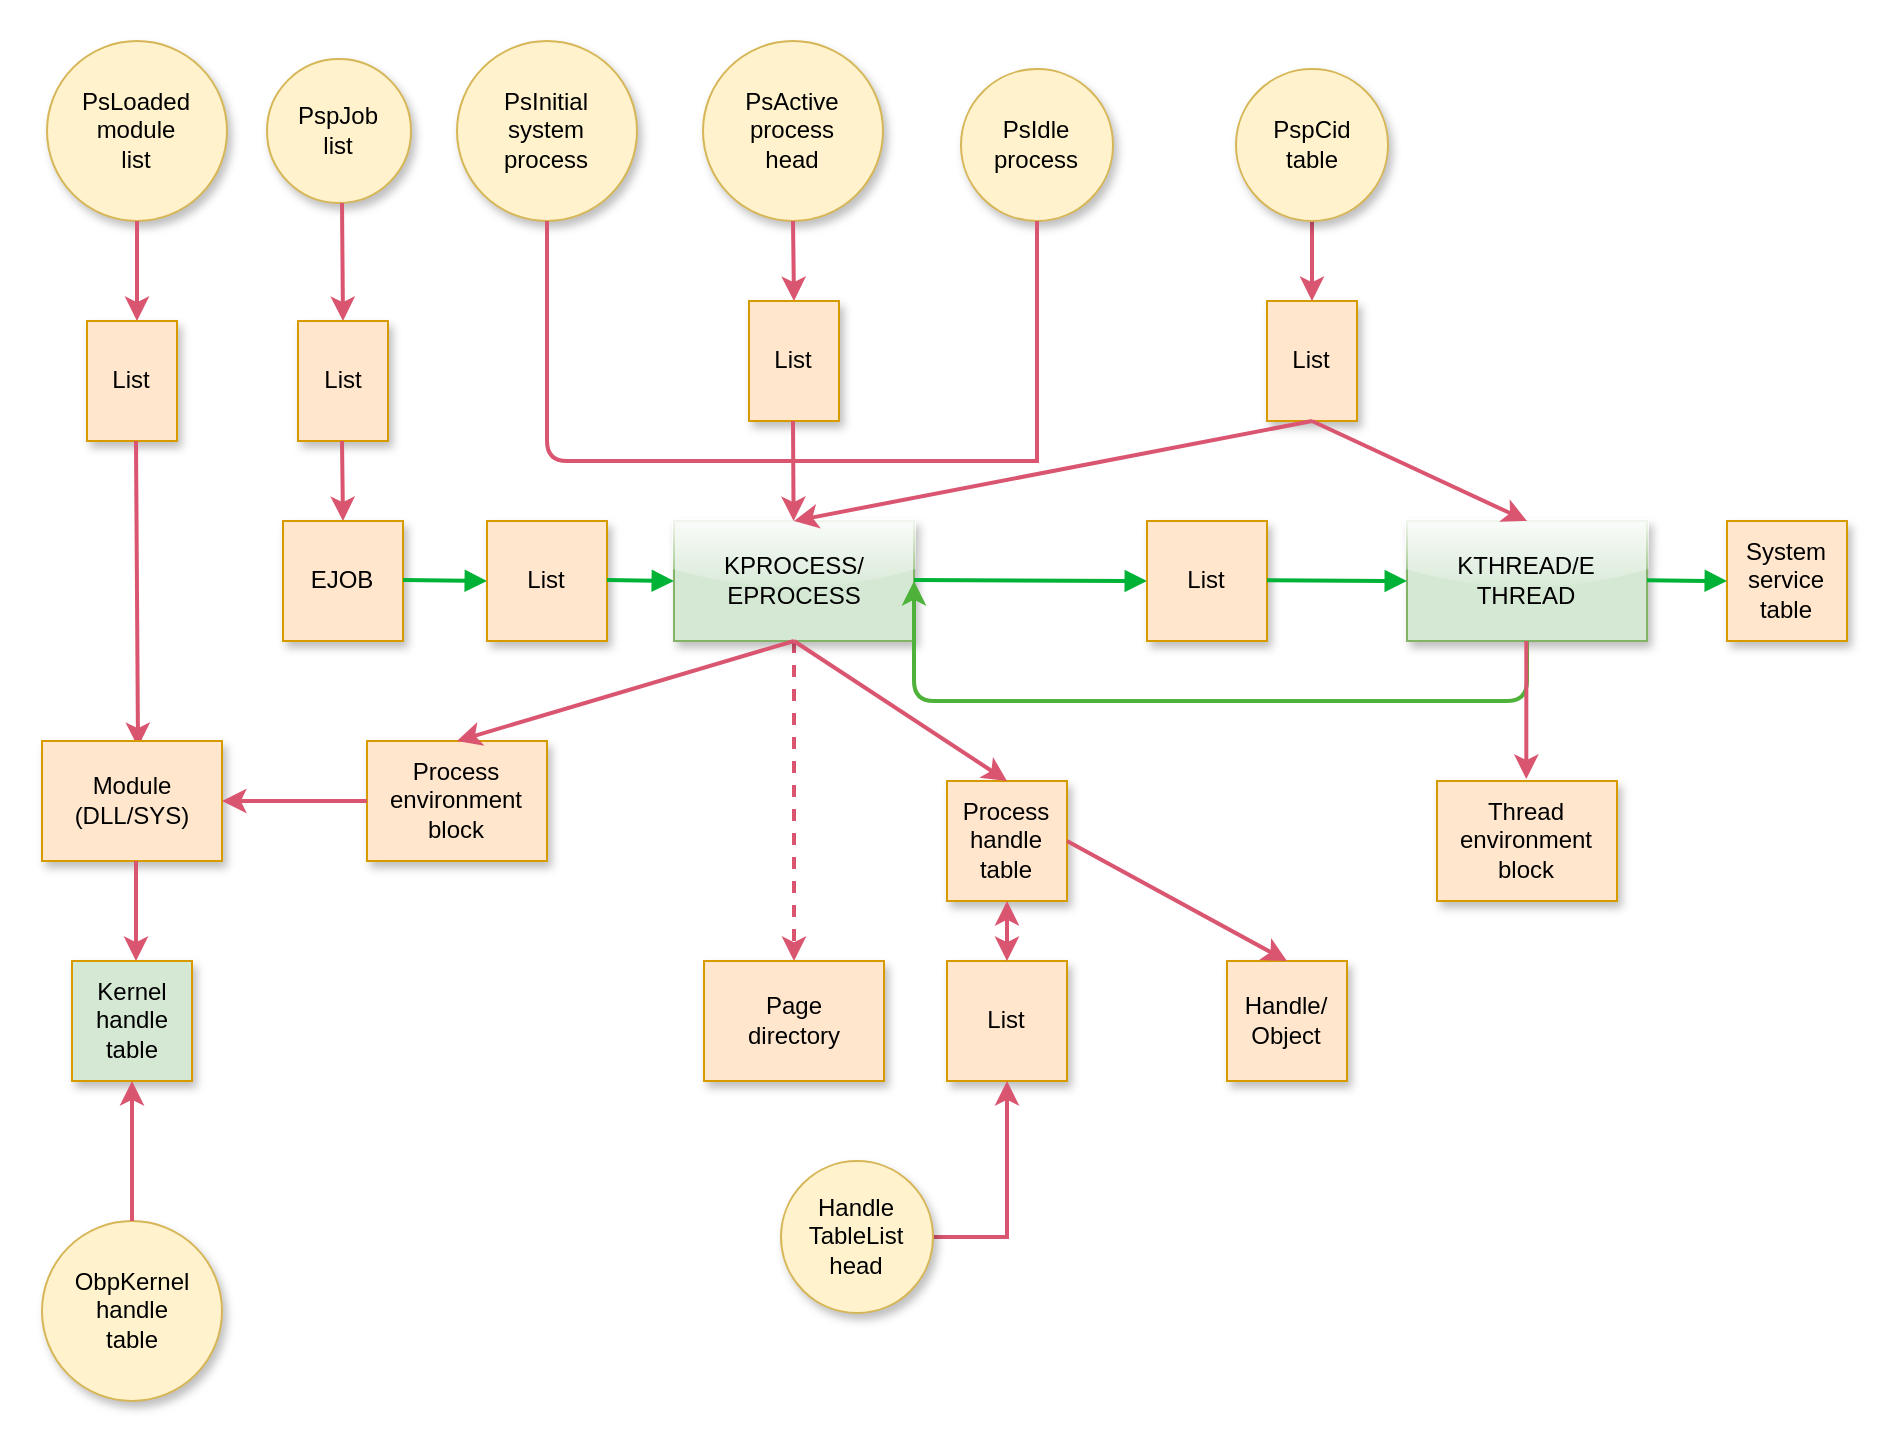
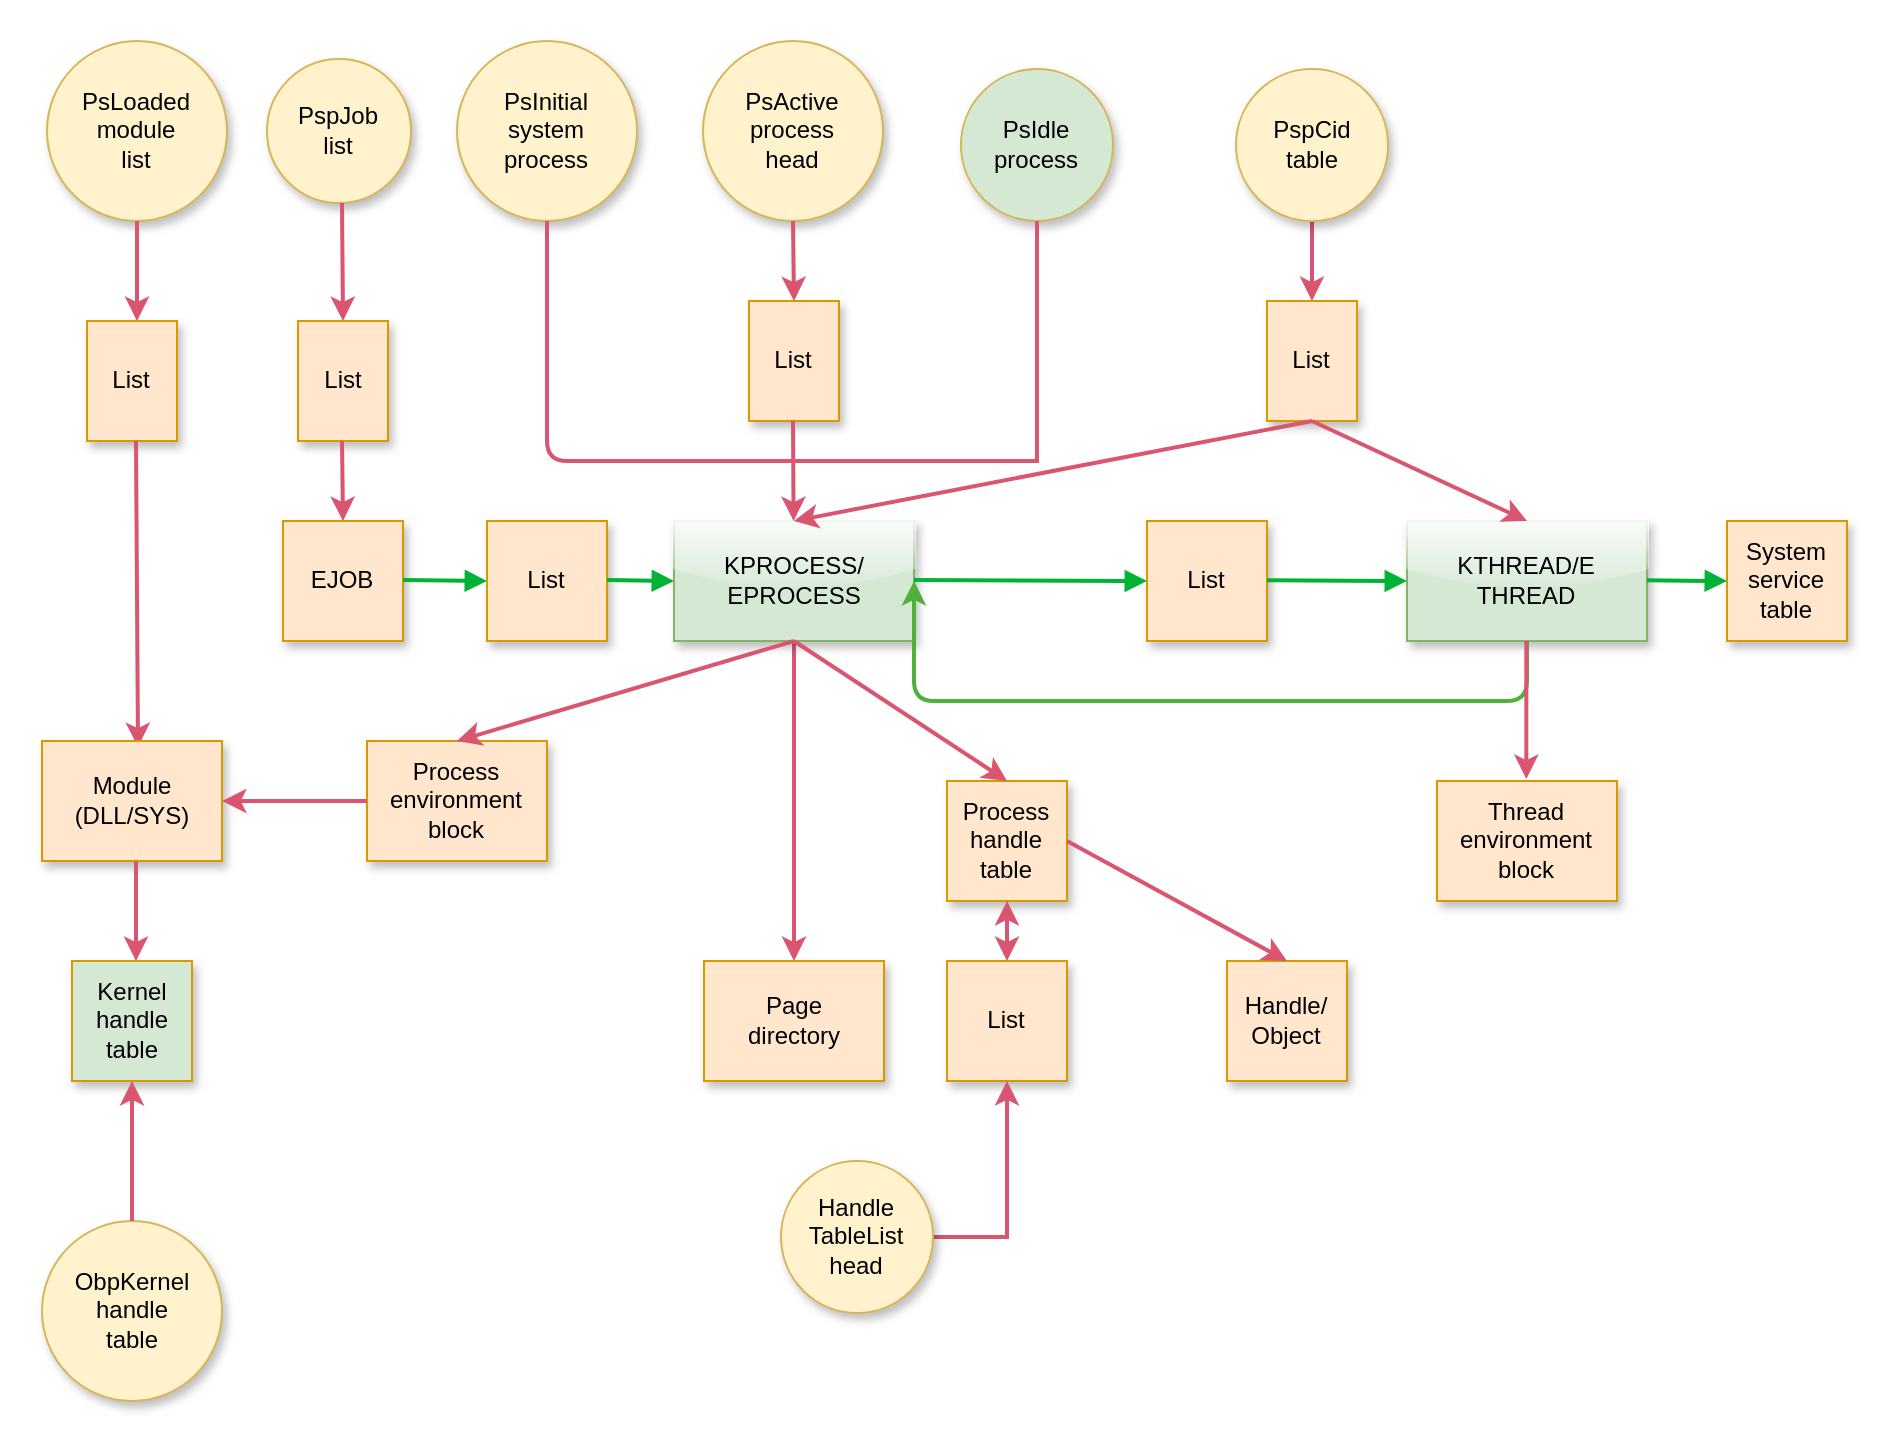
- <mxCell id="30" value="PsIdle&lt;br&gt;process" style="ellipse;whiteSpace=wrap;html=1;shadow=1;fillColor=#fff2cc;strokeColor=#d6b656;" vertex="1" parent="1"><mxGeometry x="480" y="34" width="76" height="76" as="geometry" /></mxCell>
+ <mxCell id="30" value="PsIdle&lt;br&gt;process" style="ellipse;whiteSpace=wrap;html=1;shadow=1;fillColor=#d5e8d4;strokeColor=#d6b656;" vertex="1" parent="1"><mxGeometry x="480" y="34" width="76" height="76" as="geometry" /></mxCell>
- <mxCell id="21" value="" style="edgeStyle=orthogonalEdgeStyle;rounded=0;orthogonalLoop=1;jettySize=auto;html=1;strokeColor=#d95570;strokeWidth=2;entryX=0.5;entryY=0;entryDx=0;entryDy=0;dashed=1;" edge="1" parent="1" source="22" target="44"><mxGeometry relative="1" as="geometry"><mxPoint x="396.5" y="400" as="targetPoint" /></mxGeometry></mxCell>
+ <mxCell id="21" value="" style="edgeStyle=orthogonalEdgeStyle;rounded=0;orthogonalLoop=1;jettySize=auto;html=1;strokeColor=#d95570;strokeWidth=2;entryX=0.5;entryY=0;entryDx=0;entryDy=0;" edge="1" parent="1" source="22" target="44"><mxGeometry relative="1" as="geometry"><mxPoint x="396.5" y="400" as="targetPoint" /></mxGeometry></mxCell>
